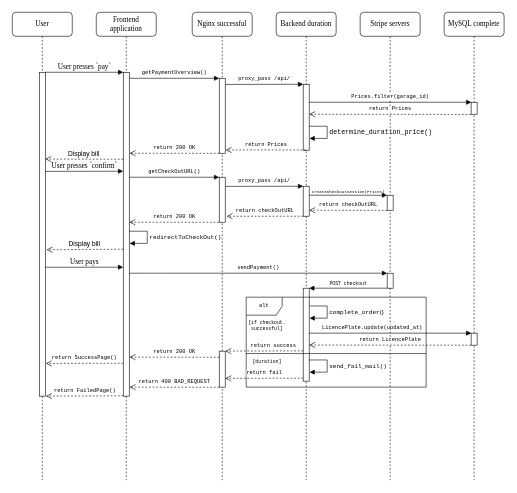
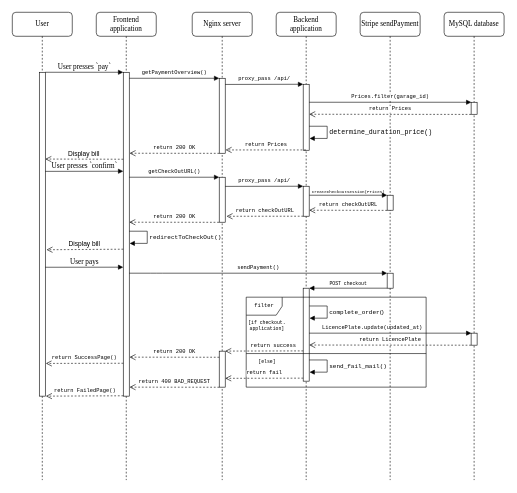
- <mxCell id="17" value="Nginx successful" style="shape=umlLifeline;perimeter=lifelinePerimeter;whiteSpace=wrap;html=1;container=0;collapsible=0;recursiveResize=0;outlineConnect=0;rounded=1;shadow=0;comic=0;labelBackgroundColor=none;strokeWidth=1;fontFamily=Verdana;fontSize=12;align=center;" vertex="1" parent="1"><mxGeometry x="320" y="20" width="100" height="780" as="geometry" /></mxCell>
+ <mxCell id="17" value="Nginx server" style="shape=umlLifeline;perimeter=lifelinePerimeter;whiteSpace=wrap;html=1;container=0;collapsible=0;recursiveResize=0;outlineConnect=0;rounded=1;shadow=0;comic=0;labelBackgroundColor=none;strokeWidth=1;fontFamily=Verdana;fontSize=12;align=center;" vertex="1" parent="1"><mxGeometry x="320" y="20" width="100" height="780" as="geometry" /></mxCell>
- <mxCell id="7" value="Backend duration" style="shape=umlLifeline;perimeter=lifelinePerimeter;whiteSpace=wrap;html=1;container=0;collapsible=0;recursiveResize=0;outlineConnect=0;rounded=1;shadow=0;comic=0;labelBackgroundColor=none;strokeWidth=1;fontFamily=Verdana;fontSize=12;align=center;" vertex="1" parent="1"><mxGeometry x="460" y="20" width="100" height="780" as="geometry" /></mxCell>
+ <mxCell id="7" value="Backend application" style="shape=umlLifeline;perimeter=lifelinePerimeter;whiteSpace=wrap;html=1;container=0;collapsible=0;recursiveResize=0;outlineConnect=0;rounded=1;shadow=0;comic=0;labelBackgroundColor=none;strokeWidth=1;fontFamily=Verdana;fontSize=12;align=center;" vertex="1" parent="1"><mxGeometry x="460" y="20" width="100" height="780" as="geometry" /></mxCell>
- <mxCell id="2" value="Stripe servers" style="shape=umlLifeline;perimeter=lifelinePerimeter;whiteSpace=wrap;html=1;container=1;collapsible=0;recursiveResize=0;outlineConnect=0;rounded=1;shadow=0;comic=0;labelBackgroundColor=none;strokeWidth=1;fontFamily=Verdana;fontSize=12;align=center;" vertex="1" parent="1"><mxGeometry x="600" y="20" width="100" height="780" as="geometry" /></mxCell>
+ <mxCell id="2" value="Stripe sendPayment" style="shape=umlLifeline;perimeter=lifelinePerimeter;whiteSpace=wrap;html=1;container=1;collapsible=0;recursiveResize=0;outlineConnect=0;rounded=1;shadow=0;comic=0;labelBackgroundColor=none;strokeWidth=1;fontFamily=Verdana;fontSize=12;align=center;" vertex="1" parent="1"><mxGeometry x="600" y="20" width="100" height="780" as="geometry" /></mxCell>
- <mxCell id="18" value="MySQL complete" style="shape=umlLifeline;perimeter=lifelinePerimeter;whiteSpace=wrap;html=1;container=1;collapsible=0;recursiveResize=0;outlineConnect=0;rounded=1;shadow=0;comic=0;labelBackgroundColor=none;strokeWidth=1;fontFamily=Verdana;fontSize=12;align=center;" vertex="1" parent="1"><mxGeometry x="740" y="20" width="100" height="780" as="geometry" /></mxCell>
+ <mxCell id="18" value="MySQL database" style="shape=umlLifeline;perimeter=lifelinePerimeter;whiteSpace=wrap;html=1;container=1;collapsible=0;recursiveResize=0;outlineConnect=0;rounded=1;shadow=0;comic=0;labelBackgroundColor=none;strokeWidth=1;fontFamily=Verdana;fontSize=12;align=center;" vertex="1" parent="1"><mxGeometry x="740" y="20" width="100" height="780" as="geometry" /></mxCell>
- <mxCell id="46" value="alt" style="shape=umlFrame;whiteSpace=wrap;html=1;fontFamily=Courier New;fontSize=9;" vertex="1" parent="1"><mxGeometry x="410" y="495" width="300" height="150" as="geometry" /></mxCell>
+ <mxCell id="46" value="filter" style="shape=umlFrame;whiteSpace=wrap;html=1;fontFamily=Courier New;fontSize=9;" vertex="1" parent="1"><mxGeometry x="410" y="495" width="300" height="150" as="geometry" /></mxCell>
- <mxCell id="47" value="[if checkout. successful]" style="text;html=1;strokeColor=none;fillColor=none;align=center;verticalAlign=middle;whiteSpace=wrap;rounded=0;fontFamily=Courier New;fontSize=8;" vertex="1" parent="1"><mxGeometry x="410" y="525" width="70" height="35" as="geometry" /></mxCell>
+ <mxCell id="47" value="[if checkout. application]" style="text;html=1;strokeColor=none;fillColor=none;align=center;verticalAlign=middle;whiteSpace=wrap;rounded=0;fontFamily=Courier New;fontSize=8;" vertex="1" parent="1"><mxGeometry x="410" y="525" width="70" height="35" as="geometry" /></mxCell>
- <mxCell id="51" value="[duration]" style="text;html=1;strokeColor=none;fillColor=none;align=center;verticalAlign=middle;whiteSpace=wrap;rounded=0;fontFamily=Courier New;fontSize=8;" vertex="1" parent="1"><mxGeometry x="410" y="585" width="70" height="35" as="geometry" /></mxCell>
+ <mxCell id="51" value="[else]" style="text;html=1;strokeColor=none;fillColor=none;align=center;verticalAlign=middle;whiteSpace=wrap;rounded=0;fontFamily=Courier New;fontSize=8;" vertex="1" parent="1"><mxGeometry x="410" y="585" width="70" height="35" as="geometry" /></mxCell>
